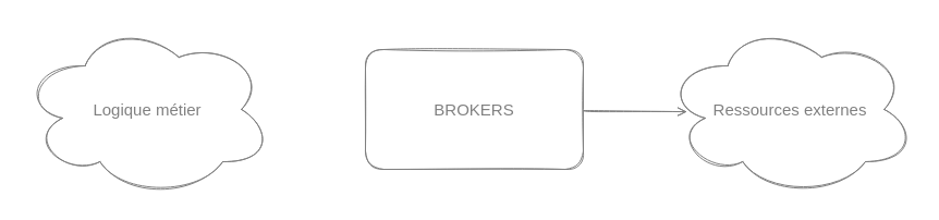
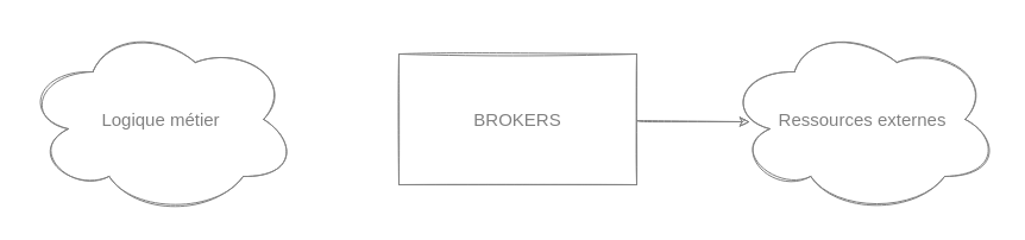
- <mxCell id="4" value="&lt;font style=&quot;font-size: 15px&quot; color=&quot;#808080&quot;&gt;BROKERS&lt;/font&gt;" style="rounded=1;whiteSpace=wrap;html=1;sketch=1;fillColor=none;fontSize=11;labelBackgroundColor=none;strokeColor=#808080;" parent="1" vertex="1"><mxGeometry x="335" y="45" width="200" height="110" as="geometry" /></mxCell>
+ <mxCell id="4" value="&lt;font style=&quot;font-size: 15px&quot; color=&quot;#808080&quot;&gt;BROKERS&lt;/font&gt;" style="whiteSpace=wrap;html=1;sketch=1;fillColor=none;fontSize=11;labelBackgroundColor=none;strokeColor=#808080;rounded=0;" parent="1" vertex="1"><mxGeometry x="335" y="45" width="200" height="110" as="geometry" /></mxCell>
- <mxCell id="3" style="edgeStyle=none;html=1;entryX=0.087;entryY=0.513;entryDx=0;entryDy=0;entryPerimeter=0;sketch=1;curved=1;labelBackgroundColor=#808080;strokeColor=#808080;endArrow=open;" parent="1" source="4" target="5" edge="1"><mxGeometry relative="1" as="geometry" /></mxCell>
+ <mxCell id="3" style="edgeStyle=none;html=1;entryX=0.087;entryY=0.513;entryDx=0;entryDy=0;entryPerimeter=0;sketch=1;curved=1;labelBackgroundColor=#808080;strokeColor=#808080;" parent="1" source="4" target="5" edge="1"><mxGeometry relative="1" as="geometry" /></mxCell>
